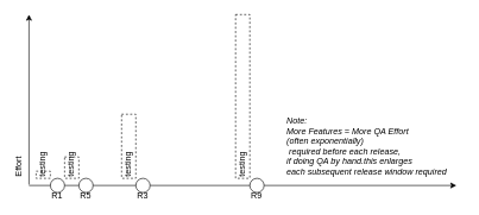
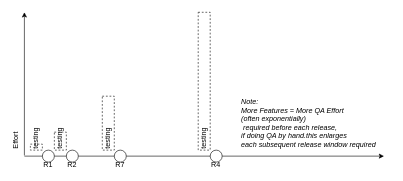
- <mxCell id="14" value="R5" style="text;html=1;strokeColor=none;fillColor=none;align=left;verticalAlign=middle;whiteSpace=wrap;rounded=0;" vertex="1" parent="1"><mxGeometry x="110" y="270" width="60" height="10" as="geometry" /></mxCell>
+ <mxCell id="14" value="R2" style="text;html=1;strokeColor=none;fillColor=none;align=left;verticalAlign=middle;whiteSpace=wrap;rounded=0;" vertex="1" parent="1"><mxGeometry x="110" y="270" width="60" height="10" as="geometry" /></mxCell>
- <mxCell id="15" value="R3" style="text;html=1;strokeColor=none;fillColor=none;align=left;verticalAlign=middle;whiteSpace=wrap;rounded=0;" vertex="1" parent="1"><mxGeometry x="190" y="270" width="60" height="10" as="geometry" /></mxCell>
+ <mxCell id="15" value="R7" style="text;html=1;strokeColor=none;fillColor=none;align=left;verticalAlign=middle;whiteSpace=wrap;rounded=0;" vertex="1" parent="1"><mxGeometry x="190" y="270" width="60" height="10" as="geometry" /></mxCell>
- <mxCell id="16" value="R9" style="text;html=1;strokeColor=none;fillColor=none;align=left;verticalAlign=middle;whiteSpace=wrap;rounded=0;" vertex="1" parent="1"><mxGeometry x="350" y="270" width="60" height="10" as="geometry" /></mxCell>
+ <mxCell id="16" value="R4" style="text;html=1;strokeColor=none;fillColor=none;align=left;verticalAlign=middle;whiteSpace=wrap;rounded=0;" vertex="1" parent="1"><mxGeometry x="350" y="270" width="60" height="10" as="geometry" /></mxCell>
